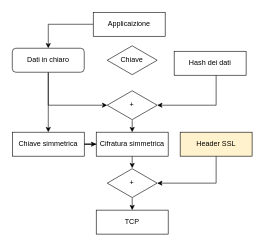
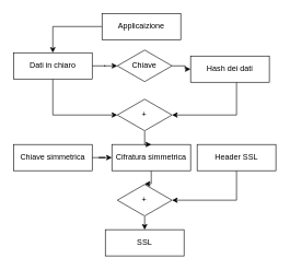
- <mxCell id="4" value="Dati in chiaro" style="whiteSpace=wrap;html=1;rounded=1;" vertex="1" parent="1"><mxGeometry x="20" y="80" width="120" height="40" as="geometry" /></mxCell>
+ <mxCell id="4" value="Dati in chiaro" style="rounded=0;whiteSpace=wrap;html=1;" vertex="1" parent="1"><mxGeometry x="20" y="80" width="120" height="40" as="geometry" /></mxCell>
+ <mxCell id="7" style="edgeStyle=orthogonalEdgeStyle;rounded=0;orthogonalLoop=1;jettySize=auto;html=1;" edge="1" parent="1" source="8" target="6"><mxGeometry relative="1" as="geometry" /></mxCell>
- <mxCell id="2" style="edgeStyle=orthogonalEdgeStyle;rounded=0;orthogonalLoop=1;jettySize=auto;html=1;" edge="1" parent="1" source="4" target="12"><mxGeometry relative="1" as="geometry" /></mxCell>
+ <mxCell id="2" style="edgeStyle=orthogonalEdgeStyle;rounded=0;orthogonalLoop=1;jettySize=auto;html=1;" edge="1" parent="1" source="4" target="8"><mxGeometry relative="1" as="geometry" /></mxCell>
- <mxCell id="10" value="Cifratura simmetrica" style="rounded=0;whiteSpace=wrap;html=1;" vertex="1" parent="1"><mxGeometry x="160" y="220" width="120" height="40" as="geometry" /></mxCell>
+ <mxCell id="10" value="Cifratura simmetrica" style="rounded=0;whiteSpace=wrap;html=1;" vertex="1" parent="1"><mxGeometry x="170" y="220" width="120" height="40" as="geometry" /></mxCell>
- <mxCell id="16" value="Header SSL" style="rounded=0;whiteSpace=wrap;html=1;fillColor=#fff2cc;" vertex="1" parent="1"><mxGeometry x="300" y="220" width="120" height="40" as="geometry" /></mxCell>
+ <mxCell id="16" value="Header SSL" style="rounded=0;whiteSpace=wrap;html=1;" vertex="1" parent="1"><mxGeometry x="300" y="220" width="120" height="40" as="geometry" /></mxCell>
- <mxCell id="19" value="TCP" style="rounded=0;whiteSpace=wrap;html=1;" vertex="1" parent="1"><mxGeometry x="160" y="350" width="120" height="40" as="geometry" /></mxCell>
+ <mxCell id="19" value="SSL" style="rounded=0;whiteSpace=wrap;html=1;" vertex="1" parent="1"><mxGeometry x="160" y="350" width="120" height="40" as="geometry" /></mxCell>
